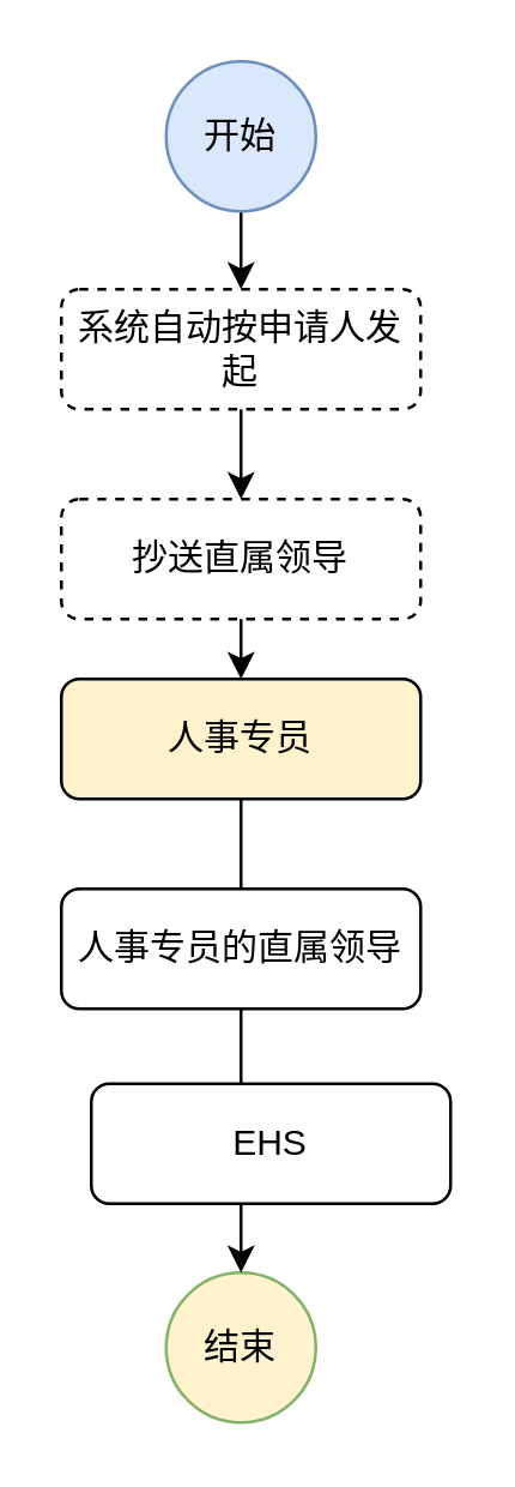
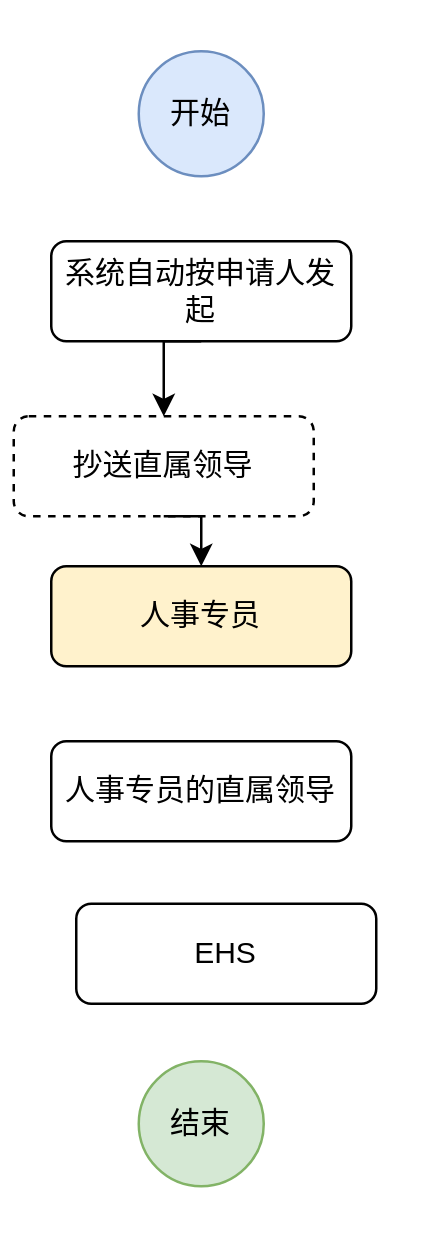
- <mxCell id="4" style="edgeStyle=orthogonalEdgeStyle;rounded=0;orthogonalLoop=1;jettySize=auto;html=1;exitX=0.5;exitY=1;exitDx=0;exitDy=0;entryX=0.5;entryY=0;entryDx=0;entryDy=0;" parent="1" source="5" target="3" edge="1"><mxGeometry relative="1" as="geometry" /></mxCell>
- <mxCell id="3" value="系统自动按申请人发起" style="rounded=1;whiteSpace=wrap;html=1;fontSize=12;glass=0;strokeWidth=1;shadow=0;dashed=1;" parent="1" vertex="1"><mxGeometry x="20" y="96" width="120" height="40" as="geometry" /></mxCell>
+ <mxCell id="3" value="系统自动按申请人发起" style="rounded=1;whiteSpace=wrap;html=1;fontSize=12;glass=0;strokeWidth=1;shadow=0;" parent="1" vertex="1"><mxGeometry x="20" y="96" width="120" height="40" as="geometry" /></mxCell>
- <mxCell id="8" value="抄送直属领导" style="rounded=1;whiteSpace=wrap;html=1;fontSize=12;glass=0;strokeWidth=1;shadow=0;dashed=1;" parent="1" vertex="1"><mxGeometry x="20" y="166" width="120" height="40" as="geometry" /></mxCell>
+ <mxCell id="8" value="抄送直属领导" style="rounded=1;whiteSpace=wrap;html=1;fontSize=12;glass=0;strokeWidth=1;shadow=0;dashed=1;" parent="1" vertex="1"><mxGeometry x="5" y="166" width="120" height="40" as="geometry" /></mxCell>
- <mxCell id="7" style="edgeStyle=orthogonalEdgeStyle;rounded=0;orthogonalLoop=1;jettySize=auto;html=1;exitX=0.5;exitY=1;exitDx=0;exitDy=0;entryX=0.5;entryY=0;entryDx=0;entryDy=0;" parent="1" source="10" target="6" edge="1"><mxGeometry relative="1" as="geometry" /></mxCell>
- <mxCell id="6" value="结束" style="ellipse;whiteSpace=wrap;html=1;aspect=fixed;fillColor=#fff2cc;strokeColor=#82b366;" parent="1" vertex="1"><mxGeometry x="55" y="424" width="50" height="50" as="geometry" /></mxCell>
+ <mxCell id="6" value="结束" style="ellipse;whiteSpace=wrap;html=1;aspect=fixed;fillColor=#d5e8d4;strokeColor=#82b366;" parent="1" vertex="1"><mxGeometry x="55" y="424" width="50" height="50" as="geometry" /></mxCell>
